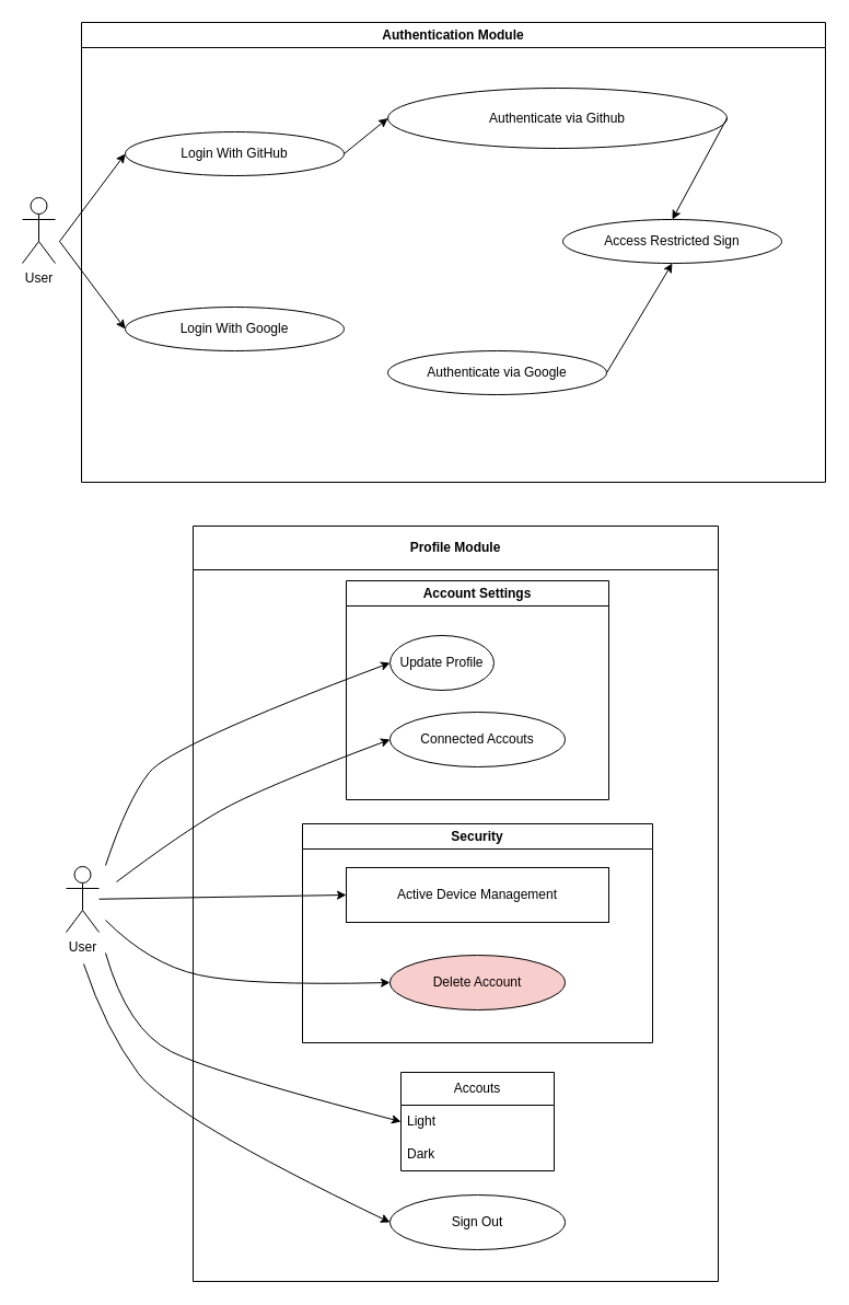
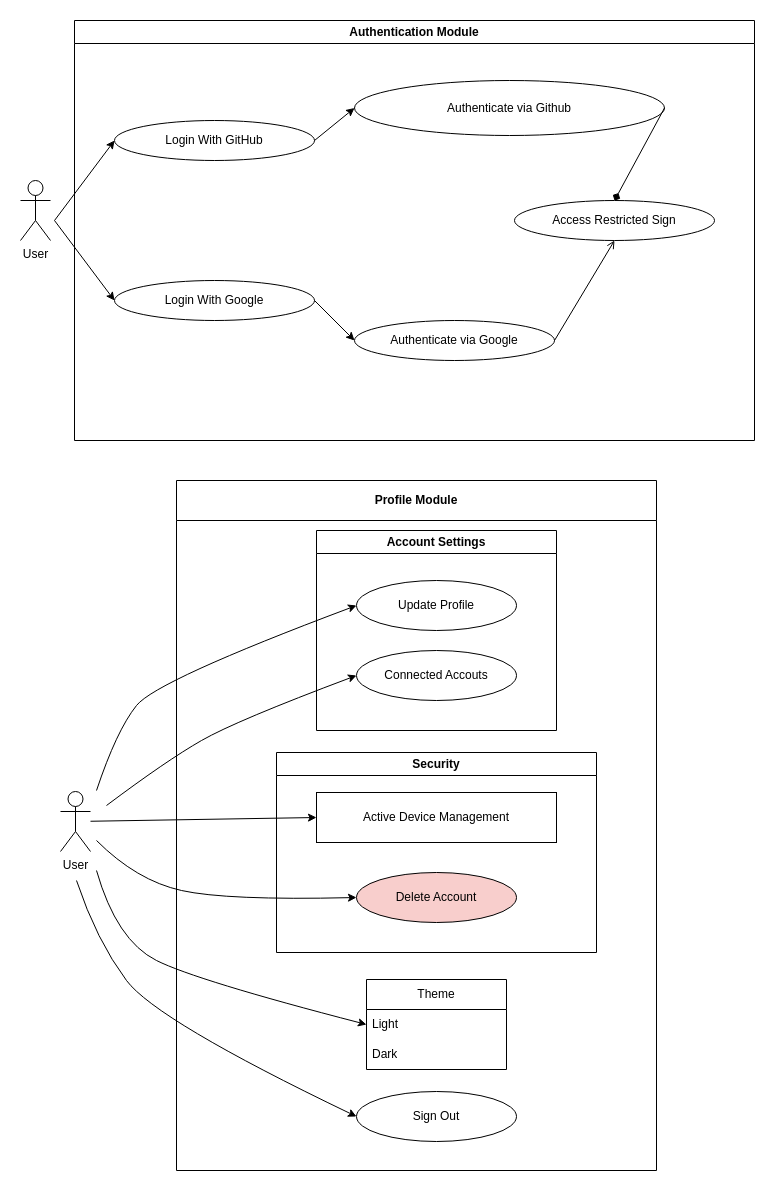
- <mxCell id="11" value="" style="endArrow=classic;html=1;rounded=0;exitX=1;exitY=0.5;exitDx=0;exitDy=0;entryX=0.5;entryY=0;entryDx=0;entryDy=0;" parent="2" source="5" target="7" edge="1"><mxGeometry width="50" height="50" relative="1" as="geometry"><mxPoint x="380" y="200" as="sourcePoint" /><mxPoint x="430" y="150" as="targetPoint" /></mxGeometry></mxCell>
+ <mxCell id="11" value="" style="endArrow=diamond;html=1;rounded=0;exitX=1;exitY=0.5;exitDx=0;exitDy=0;entryX=0.5;entryY=0;entryDx=0;entryDy=0;" parent="2" source="5" target="7" edge="1"><mxGeometry width="50" height="50" relative="1" as="geometry"><mxPoint x="380" y="200" as="sourcePoint" /><mxPoint x="430" y="150" as="targetPoint" /></mxGeometry></mxCell>
- <mxCell id="12" value="" style="endArrow=classic;html=1;rounded=0;exitX=1;exitY=0.5;exitDx=0;exitDy=0;entryX=0.5;entryY=1;entryDx=0;entryDy=0;" parent="2" source="6" target="7" edge="1"><mxGeometry width="50" height="50" relative="1" as="geometry"><mxPoint x="390" y="290" as="sourcePoint" /><mxPoint x="440" y="240" as="targetPoint" /></mxGeometry></mxCell>
+ <mxCell id="12" value="" style="endArrow=open;html=1;rounded=0;exitX=1;exitY=0.5;exitDx=0;exitDy=0;entryX=0.5;entryY=1;entryDx=0;entryDy=0;" parent="2" source="6" target="7" edge="1"><mxGeometry width="50" height="50" relative="1" as="geometry"><mxPoint x="390" y="290" as="sourcePoint" /><mxPoint x="440" y="240" as="targetPoint" /></mxGeometry></mxCell>
+ <mxCell id="10" value="" style="endArrow=classic;html=1;rounded=0;exitX=1;exitY=0.5;exitDx=0;exitDy=0;entryX=0;entryY=0.5;entryDx=0;entryDy=0;" parent="2" source="4" target="6" edge="1"><mxGeometry width="50" height="50" relative="1" as="geometry"><mxPoint x="300" y="300" as="sourcePoint" /><mxPoint x="350" y="250" as="targetPoint" /></mxGeometry></mxCell>
- <mxCell id="17" value="Update Profile" style="ellipse;whiteSpace=wrap;html=1;" vertex="1" parent="16"><mxGeometry x="40" y="50" width="95" height="50" as="geometry" /></mxCell>
+ <mxCell id="17" value="Update Profile" style="ellipse;whiteSpace=wrap;html=1;" vertex="1" parent="16"><mxGeometry x="40" y="50" width="160" height="50" as="geometry" /></mxCell>
- <mxCell id="23" value="Accouts" style="swimlane;fontStyle=0;childLayout=stackLayout;horizontal=1;startSize=30;horizontalStack=0;resizeParent=1;resizeParentMax=0;resizeLast=0;collapsible=1;marginBottom=0;whiteSpace=wrap;html=1;" vertex="1" parent="15"><mxGeometry x="190" y="499" width="140" height="90" as="geometry" /></mxCell>
+ <mxCell id="23" value="Theme" style="swimlane;fontStyle=0;childLayout=stackLayout;horizontal=1;startSize=30;horizontalStack=0;resizeParent=1;resizeParentMax=0;resizeLast=0;collapsible=1;marginBottom=0;whiteSpace=wrap;html=1;" vertex="1" parent="15"><mxGeometry x="190" y="499" width="140" height="90" as="geometry" /></mxCell>
